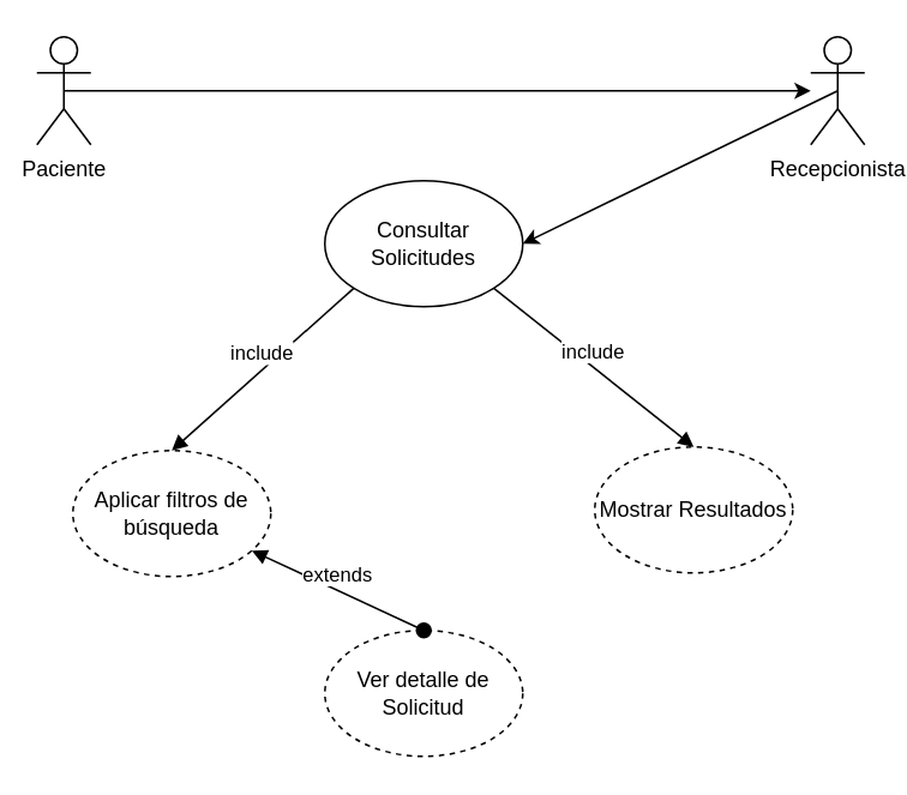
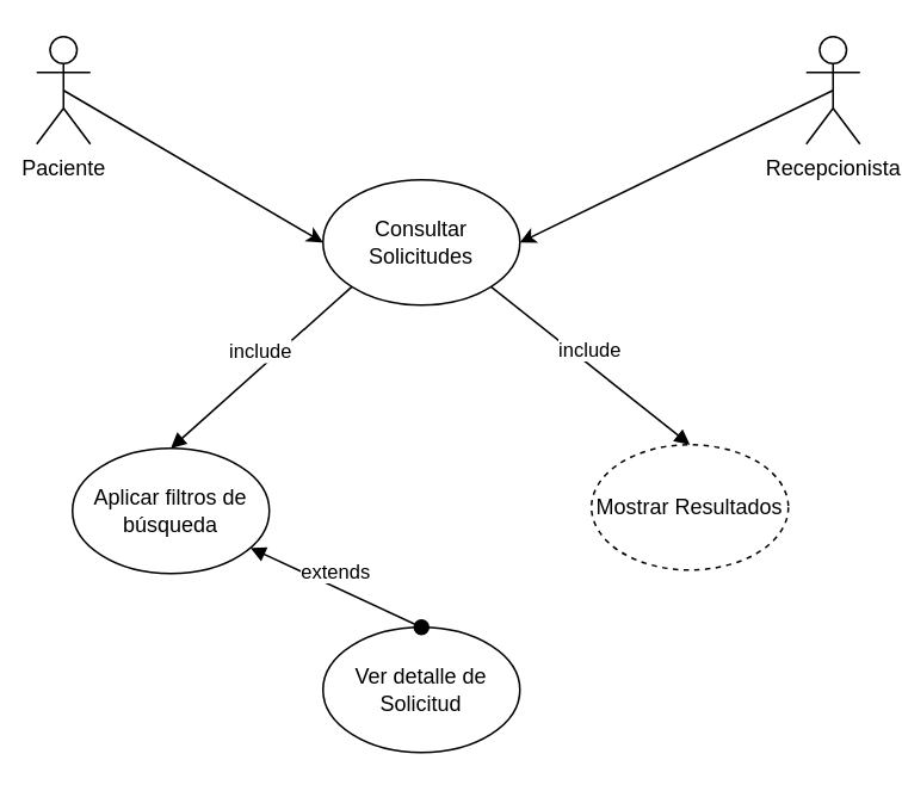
- <mxCell id="8" value="" style="endArrow=classic;html=1;rounded=0;exitX=0.5;exitY=0.5;exitDx=0;exitDy=0;exitPerimeter=0;" edge="1" parent="1" source="2" target="3"><mxGeometry width="50" height="50" relative="1" as="geometry"><mxPoint x="570" y="320" as="sourcePoint" /><mxPoint x="620" y="270" as="targetPoint" /></mxGeometry></mxCell>
+ <mxCell id="8" value="" style="endArrow=classic;html=1;rounded=0;exitX=0.5;exitY=0.5;exitDx=0;exitDy=0;exitPerimeter=0;entryX=0;entryY=0.5;entryDx=0;entryDy=0;" edge="1" parent="1" source="2" target="4"><mxGeometry width="50" height="50" relative="1" as="geometry"><mxPoint x="570" y="320" as="sourcePoint" /><mxPoint x="620" y="270" as="targetPoint" /></mxGeometry></mxCell>
- <mxCell id="5" value="Aplicar filtros de búsqueda" style="ellipse;whiteSpace=wrap;html=1;dashed=1;" vertex="1" parent="1"><mxGeometry x="40" y="250" width="110" height="70" as="geometry" /></mxCell>
+ <mxCell id="5" value="Aplicar filtros de búsqueda" style="ellipse;whiteSpace=wrap;html=1;" vertex="1" parent="1"><mxGeometry x="40" y="250" width="110" height="70" as="geometry" /></mxCell>
- <mxCell id="7" value="Ver detalle de Solicitud" style="ellipse;whiteSpace=wrap;html=1;dashed=1;" vertex="1" parent="1"><mxGeometry x="180" y="350" width="110" height="70" as="geometry" /></mxCell>
+ <mxCell id="7" value="Ver detalle de Solicitud" style="ellipse;whiteSpace=wrap;html=1;" vertex="1" parent="1"><mxGeometry x="180" y="350" width="110" height="70" as="geometry" /></mxCell>
